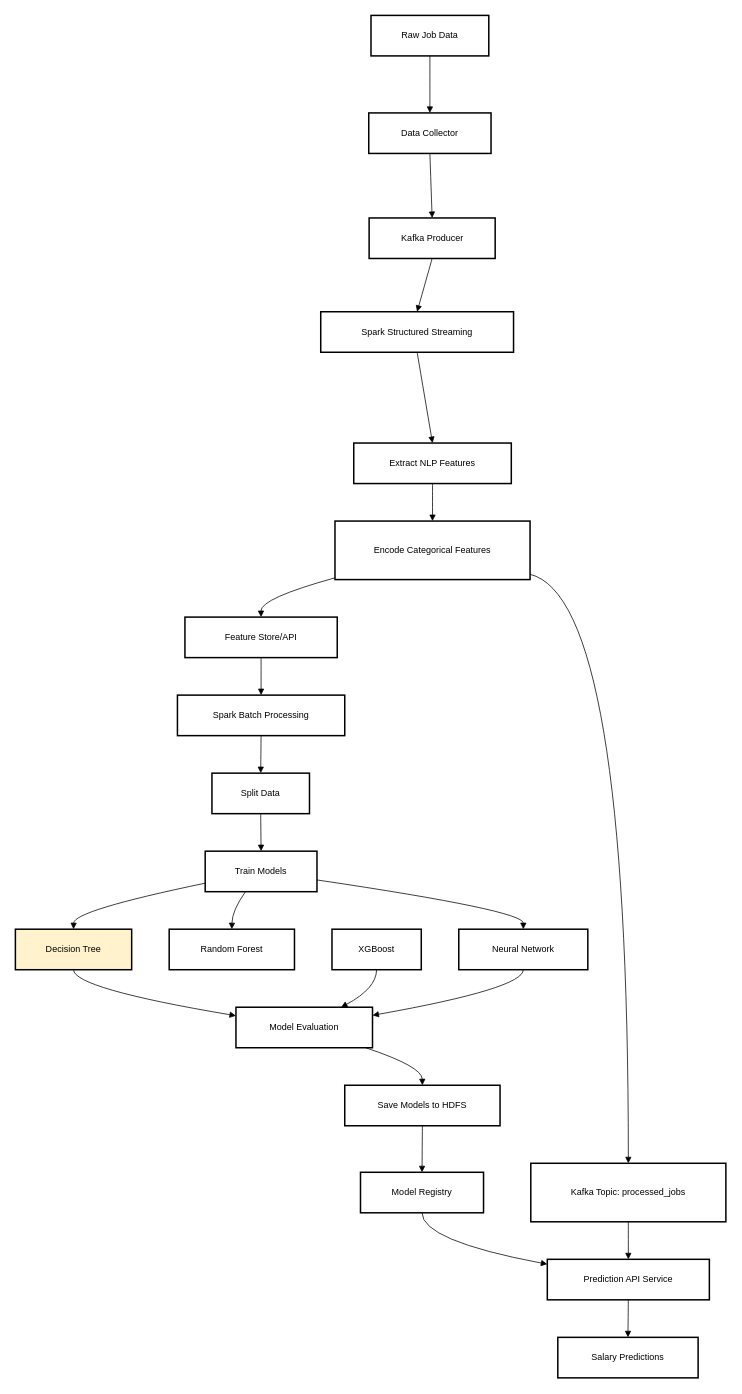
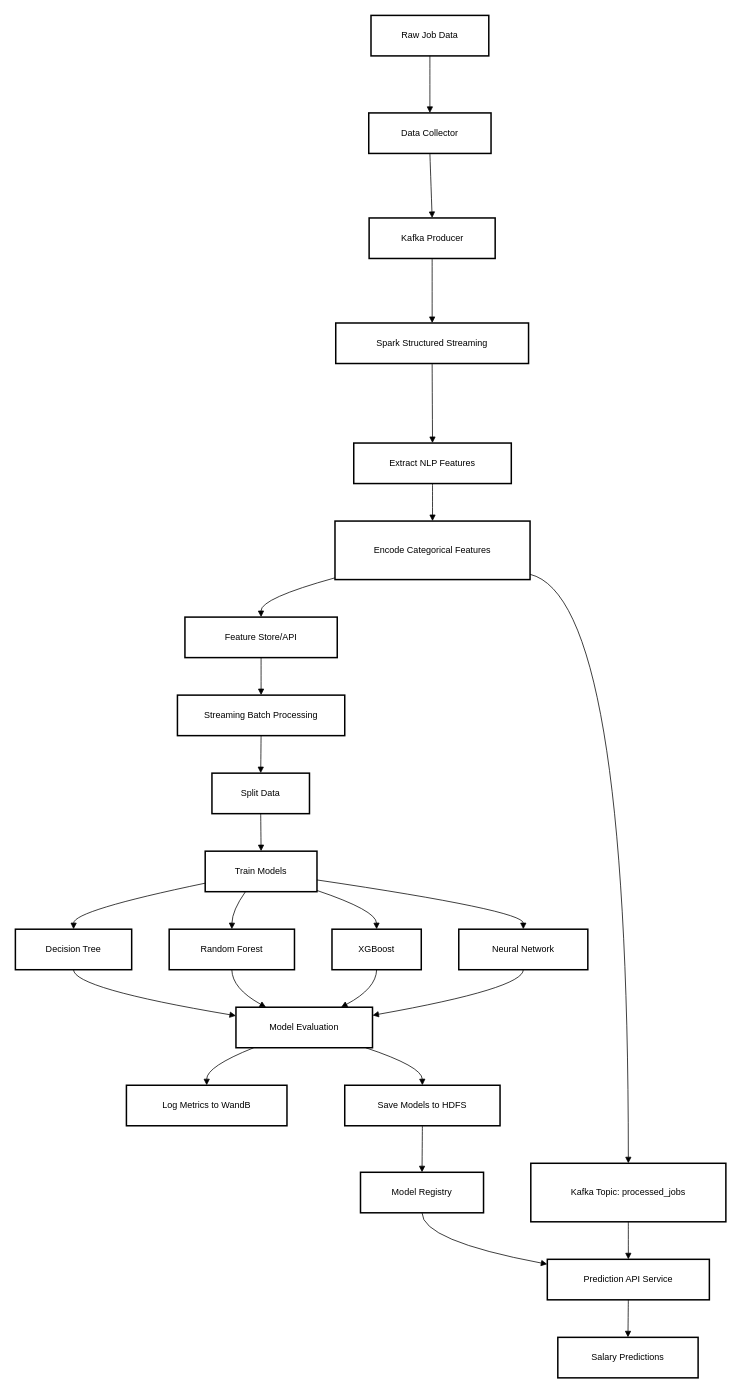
- <mxCell id="5" value="Spark Structured Streaming" style="whiteSpace=wrap;strokeWidth=2;" vertex="1" parent="1"><mxGeometry x="427" y="415" width="257" height="54" as="geometry" /></mxCell>
+ <mxCell id="5" value="Spark Structured Streaming" style="whiteSpace=wrap;strokeWidth=2;" vertex="1" parent="1"><mxGeometry x="447" y="430" width="257" height="54" as="geometry" /></mxCell>
- <mxCell id="10" value="Spark Batch Processing" style="whiteSpace=wrap;strokeWidth=2;" vertex="1" parent="1"><mxGeometry x="236" y="926" width="223" height="54" as="geometry" /></mxCell>
+ <mxCell id="10" value="Streaming Batch Processing" style="whiteSpace=wrap;strokeWidth=2;" vertex="1" parent="1"><mxGeometry x="236" y="926" width="223" height="54" as="geometry" /></mxCell>
+ <mxCell id="35" value="" style="curved=1;startArrow=none;endArrow=block;exitX=1;exitY=0.97;entryX=0.5;entryY=0;rounded=0;" edge="1" parent="1" source="12" target="15"><mxGeometry relative="1" as="geometry"><Array as="points"><mxPoint x="501" y="1213" /></Array></mxGeometry></mxCell>
- <mxCell id="13" value="Decision Tree" style="whiteSpace=wrap;strokeWidth=2;fillColor=#fff2cc;" vertex="1" parent="1"><mxGeometry x="20" y="1238" width="155" height="54" as="geometry" /></mxCell>
+ <mxCell id="13" value="Decision Tree" style="whiteSpace=wrap;strokeWidth=2;" vertex="1" parent="1"><mxGeometry x="20" y="1238" width="155" height="54" as="geometry" /></mxCell>
+ <mxCell id="38" value="" style="curved=1;startArrow=none;endArrow=block;exitX=0.5;exitY=1;entryX=0.22;entryY=0;rounded=0;" edge="1" parent="1" source="14" target="17"><mxGeometry relative="1" as="geometry"><Array as="points"><mxPoint x="309" y="1317" /></Array></mxGeometry></mxCell>
+ <mxCell id="41" value="" style="curved=1;startArrow=none;endArrow=block;exitX=0.13;exitY=1;entryX=0.5;entryY=0;rounded=0;" edge="1" parent="1" source="17" target="18"><mxGeometry relative="1" as="geometry"><Array as="points"><mxPoint x="275" y="1421" /></Array></mxGeometry></mxCell>
+ <mxCell id="18" value="Log Metrics to WandB" style="whiteSpace=wrap;strokeWidth=2;" vertex="1" parent="1"><mxGeometry x="168" y="1446" width="214" height="54" as="geometry" /></mxCell>
